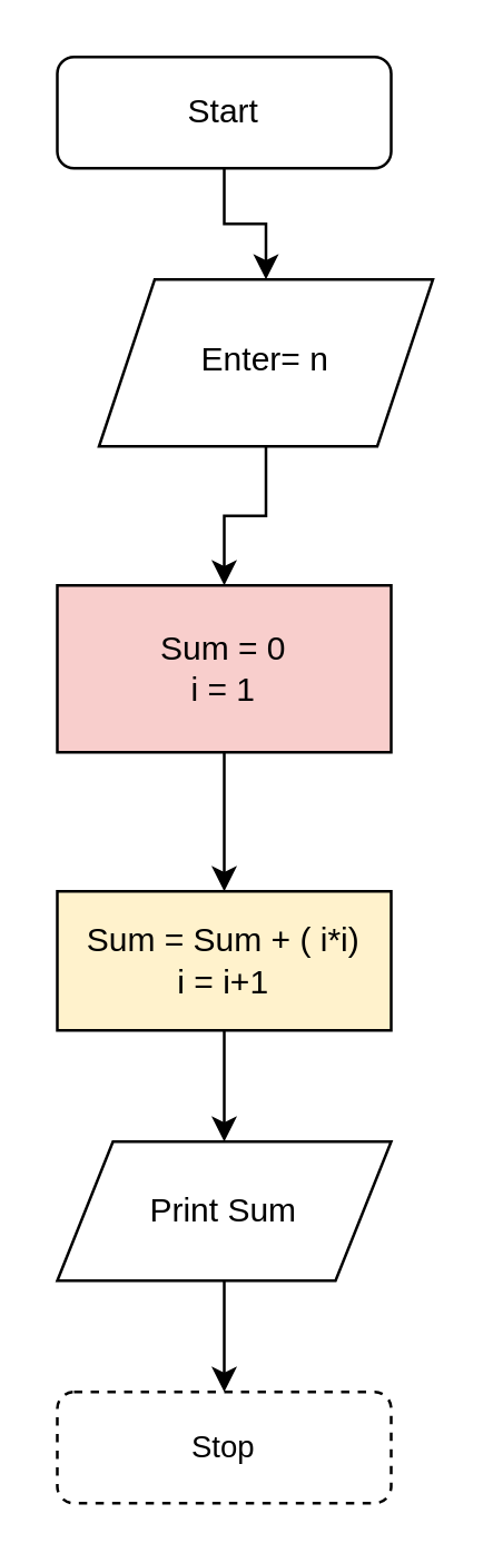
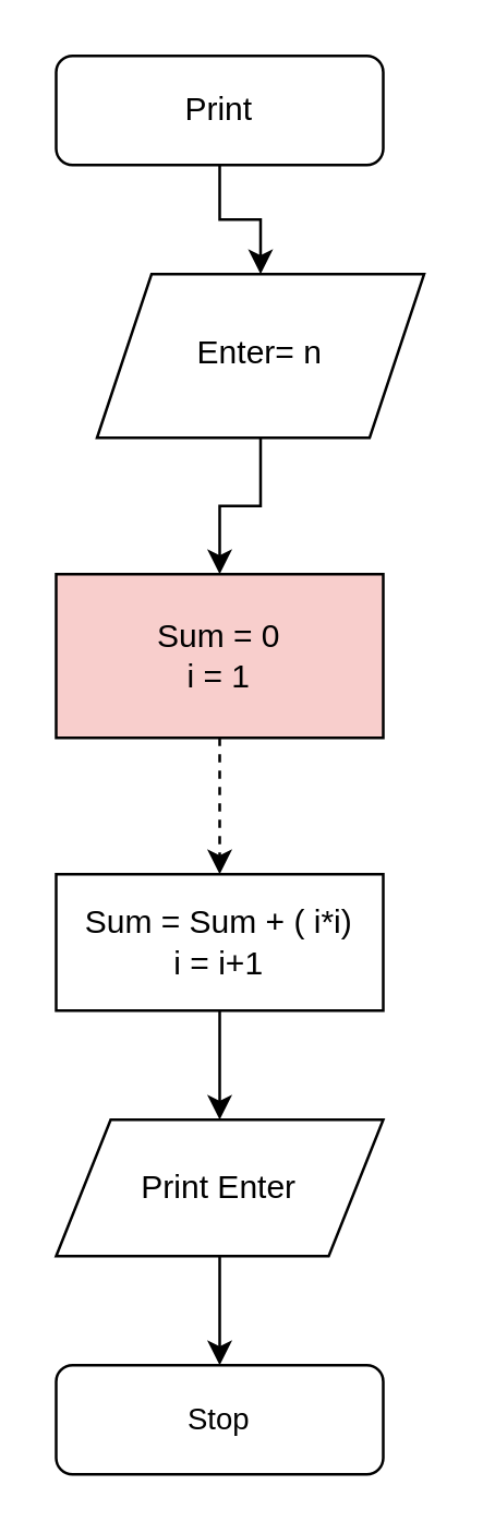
- <mxCell id="3" value="&lt;p align=&quot;center&quot; class=&quot;MsoNormal&quot;&gt;Start&lt;/p&gt;" style="rounded=1;whiteSpace=wrap;html=1;fontSize=12;glass=0;strokeWidth=1;shadow=0;" parent="1" vertex="1"><mxGeometry x="20" y="20" width="120" height="40" as="geometry" /></mxCell>
+ <mxCell id="3" value="&lt;p align=&quot;center&quot; class=&quot;MsoNormal&quot;&gt;Print&lt;/p&gt;" style="rounded=1;whiteSpace=wrap;html=1;fontSize=12;glass=0;strokeWidth=1;shadow=0;" parent="1" vertex="1"><mxGeometry x="20" y="20" width="120" height="40" as="geometry" /></mxCell>
- <mxCell id="6" value="" style="edgeStyle=orthogonalEdgeStyle;rounded=0;orthogonalLoop=1;jettySize=auto;html=1;fontSize=11;" edge="1" parent="1" source="7" target="9"><mxGeometry relative="1" as="geometry" /></mxCell>
+ <mxCell id="6" value="" style="edgeStyle=orthogonalEdgeStyle;rounded=0;orthogonalLoop=1;jettySize=auto;html=1;fontSize=11;dashed=1;" edge="1" parent="1" source="7" target="9"><mxGeometry relative="1" as="geometry" /></mxCell>
- <mxCell id="9" value="Sum = Sum + ( i*i)&lt;br&gt;i = i+1" style="rounded=0;whiteSpace=wrap;html=1;fillColor=#fff2cc;" vertex="1" parent="1"><mxGeometry x="20" y="320" width="120" height="50" as="geometry" /></mxCell>
+ <mxCell id="9" value="Sum = Sum + ( i*i)&lt;br&gt;i = i+1" style="rounded=0;whiteSpace=wrap;html=1;" vertex="1" parent="1"><mxGeometry x="20" y="320" width="120" height="50" as="geometry" /></mxCell>
- <mxCell id="11" value="Print Sum" style="shape=parallelogram;perimeter=parallelogramPerimeter;whiteSpace=wrap;html=1;fixedSize=1;rounded=0;" vertex="1" parent="1"><mxGeometry x="20" y="410" width="120" height="50" as="geometry" /></mxCell>
+ <mxCell id="11" value="Print Enter" style="shape=parallelogram;perimeter=parallelogramPerimeter;whiteSpace=wrap;html=1;fixedSize=1;rounded=0;" vertex="1" parent="1"><mxGeometry x="20" y="410" width="120" height="50" as="geometry" /></mxCell>
- <mxCell id="12" value="Stop" style="rounded=1;whiteSpace=wrap;html=1;fontSize=11;dashed=1;" vertex="1" parent="1"><mxGeometry x="20" y="500" width="120" height="40" as="geometry" /></mxCell>
+ <mxCell id="12" value="Stop" style="rounded=1;whiteSpace=wrap;html=1;fontSize=11;" vertex="1" parent="1"><mxGeometry x="20" y="500" width="120" height="40" as="geometry" /></mxCell>
